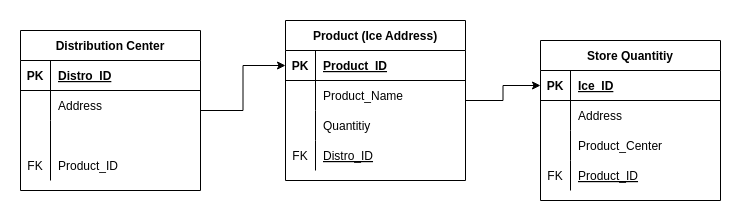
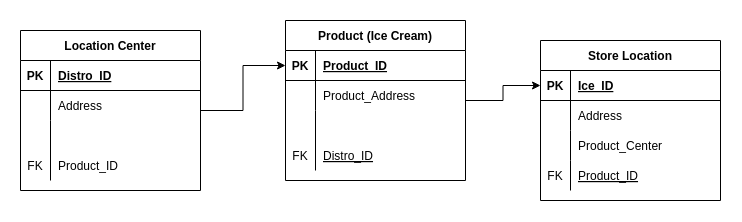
- <mxCell id="29" value="Product (Ice Address)" style="shape=table;startSize=30;container=1;collapsible=1;childLayout=tableLayout;fixedRows=1;rowLines=0;fontStyle=1;align=center;resizeLast=1;" vertex="1" parent="1"><mxGeometry x="285" y="20" width="180" height="160" as="geometry" /></mxCell>
+ <mxCell id="29" value="Product (Ice Cream)" style="shape=table;startSize=30;container=1;collapsible=1;childLayout=tableLayout;fixedRows=1;rowLines=0;fontStyle=1;align=center;resizeLast=1;" vertex="1" parent="1"><mxGeometry x="285" y="20" width="180" height="160" as="geometry" /></mxCell>
- <mxCell id="3" value="Distribution Center" style="shape=table;startSize=30;container=1;collapsible=1;childLayout=tableLayout;fixedRows=1;rowLines=0;fontStyle=1;align=center;resizeLast=1;" vertex="1" parent="1"><mxGeometry x="20" y="30" width="180" height="160" as="geometry" /></mxCell>
+ <mxCell id="3" value="Location Center" style="shape=table;startSize=30;container=1;collapsible=1;childLayout=tableLayout;fixedRows=1;rowLines=0;fontStyle=1;align=center;resizeLast=1;" vertex="1" parent="1"><mxGeometry x="20" y="30" width="180" height="160" as="geometry" /></mxCell>
- <mxCell id="15" value="Store Quantitiy" style="shape=table;startSize=30;container=1;collapsible=1;childLayout=tableLayout;fixedRows=1;rowLines=0;fontStyle=1;align=center;resizeLast=1;" vertex="1" parent="1"><mxGeometry x="540" y="40" width="180" height="160" as="geometry" /></mxCell>
+ <mxCell id="15" value="Store Location" style="shape=table;startSize=30;container=1;collapsible=1;childLayout=tableLayout;fixedRows=1;rowLines=0;fontStyle=1;align=center;resizeLast=1;" vertex="1" parent="1"><mxGeometry x="540" y="40" width="180" height="160" as="geometry" /></mxCell>
- <mxCell id="35" value="Product_Name" style="shape=partialRectangle;connectable=0;fillColor=none;top=0;left=0;bottom=0;right=0;align=left;spacingLeft=6;overflow=hidden;" vertex="1" parent="33"><mxGeometry x="30" width="150" height="30" as="geometry" /></mxCell>
+ <mxCell id="35" value="Product_Address" style="shape=partialRectangle;connectable=0;fillColor=none;top=0;left=0;bottom=0;right=0;align=left;spacingLeft=6;overflow=hidden;" vertex="1" parent="33"><mxGeometry x="30" width="150" height="30" as="geometry" /></mxCell>
- <mxCell id="38" value="Quantitiy" style="shape=partialRectangle;connectable=0;fillColor=none;top=0;left=0;bottom=0;right=0;align=left;spacingLeft=6;overflow=hidden;" vertex="1" parent="36"><mxGeometry x="30" width="150" height="30" as="geometry" /></mxCell>
